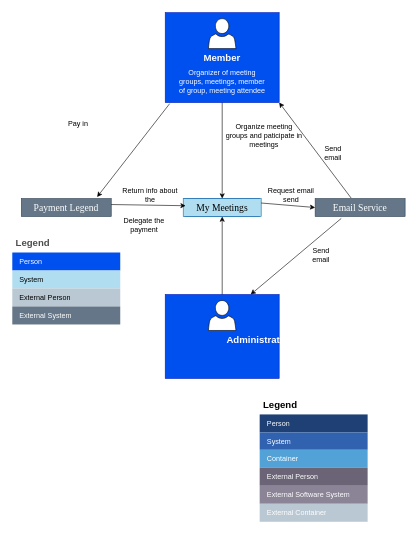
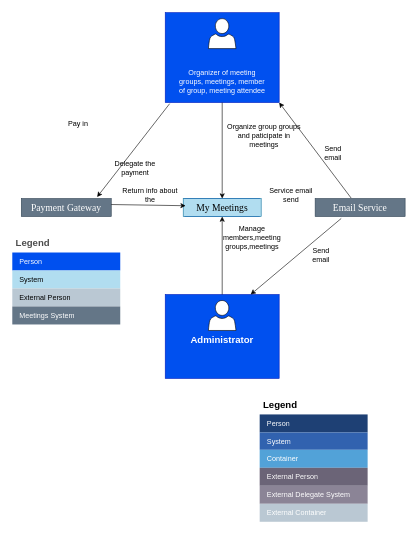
- <mxCell id="4" value="Member" style="text;html=1;align=center;verticalAlign=middle;whiteSpace=wrap;rounded=0;fontColor=light-dark(#ffffff, #ededed);fontSize=16;fontFamily=Helvetica;fontStyle=1" vertex="1" parent="1"><mxGeometry x="340" y="80" width="60" height="30" as="geometry" /></mxCell>
- <mxCell id="28" value="Organize meeting groups and paticipate in meetings" style="text;html=1;align=center;verticalAlign=middle;whiteSpace=wrap;rounded=0;" vertex="1" parent="1"><mxGeometry x="375" y="210" width="130" height="30" as="geometry" /></mxCell>
+ <mxCell id="28" value="Organize group groups and paticipate in meetings" style="text;html=1;align=center;verticalAlign=middle;whiteSpace=wrap;rounded=0;" vertex="1" parent="1"><mxGeometry x="375" y="210" width="130" height="30" as="geometry" /></mxCell>
- <mxCell id="27" value="Request email send" style="text;html=1;align=center;verticalAlign=middle;whiteSpace=wrap;rounded=0;" vertex="1" parent="1"><mxGeometry x="445" y="310" width="80" height="30" as="geometry" /></mxCell>
+ <mxCell id="27" value="Service email send" style="text;html=1;align=center;verticalAlign=middle;whiteSpace=wrap;rounded=0;" vertex="1" parent="1"><mxGeometry x="445" y="310" width="80" height="30" as="geometry" /></mxCell>
- <mxCell id="17" value="" style="endArrow=classic;html=1;rounded=0;exitX=1;exitY=0.25;exitDx=0;exitDy=0;entryX=0;entryY=0.5;entryDx=0;entryDy=0;" edge="1" parent="1" source="10" target="14"><mxGeometry width="50" height="50" relative="1" as="geometry"><mxPoint x="415" y="300" as="sourcePoint" /><mxPoint x="535" y="300" as="targetPoint" /></mxGeometry></mxCell>
- <mxCell id="12" value="Payment Legend" style="text;html=1;align=center;verticalAlign=middle;whiteSpace=wrap;rounded=0;fontColor=light-dark(#ffffff, #ededed);fontSize=16;fontFamily=Verdana;" vertex="1" parent="1"><mxGeometry x="35" y="330" width="150" height="30" as="geometry" /></mxCell>
+ <mxCell id="12" value="Payment Gateway" style="text;html=1;align=center;verticalAlign=middle;whiteSpace=wrap;rounded=0;fontColor=light-dark(#ffffff, #ededed);fontSize=16;fontFamily=Verdana;" vertex="1" parent="1"><mxGeometry x="35" y="330" width="150" height="30" as="geometry" /></mxCell>
- <mxCell id="24" value="Delegate the payment" style="text;html=1;align=center;verticalAlign=middle;whiteSpace=wrap;rounded=0;" vertex="1" parent="1"><mxGeometry x="185" y="360" width="110" height="30" as="geometry" /></mxCell>
+ <mxCell id="24" value="Delegate the payment" style="text;html=1;align=center;verticalAlign=middle;whiteSpace=wrap;rounded=0;" vertex="1" parent="1"><mxGeometry x="170" y="265" width="110" height="30" as="geometry" /></mxCell>
+ <mxCell id="29" value="Manage members,meeting groups,meetings" style="text;html=1;align=center;verticalAlign=middle;whiteSpace=wrap;rounded=0;" vertex="1" parent="1"><mxGeometry x="355" y="380" width="130" height="30" as="geometry" /></mxCell>
- <mxCell id="38" value="External System" style="shape=partialRectangle;html=1;whiteSpace=wrap;connectable=0;strokeColor=#314354;overflow=hidden;fillColor=#647687;top=0;left=0;bottom=0;right=0;pointerEvents=1;fontSize=12;align=left;spacingLeft=10;spacingRight=4;fontColor=#ffffff;" vertex="1" parent="37"><mxGeometry width="180" height="30" as="geometry"><mxRectangle width="180" height="30" as="alternateBounds" /></mxGeometry></mxCell>
+ <mxCell id="38" value="Meetings System" style="shape=partialRectangle;html=1;whiteSpace=wrap;connectable=0;strokeColor=#314354;overflow=hidden;fillColor=#647687;top=0;left=0;bottom=0;right=0;pointerEvents=1;fontSize=12;align=left;spacingLeft=10;spacingRight=4;fontColor=#ffffff;" vertex="1" parent="37"><mxGeometry width="180" height="30" as="geometry"><mxRectangle width="180" height="30" as="alternateBounds" /></mxGeometry></mxCell>
- <mxCell id="8" value="Administrator" style="text;html=1;align=center;verticalAlign=middle;whiteSpace=wrap;rounded=0;fontColor=light-dark(#ffffff, #ededed);fontSize=16;fontFamily=Helvetica;fontStyle=1" vertex="1" parent="1"><mxGeometry x="400" y="550" width="60" height="30" as="geometry" /></mxCell>
+ <mxCell id="8" value="Administrator" style="text;html=1;align=center;verticalAlign=middle;whiteSpace=wrap;rounded=0;fontColor=light-dark(#ffffff, #ededed);fontSize=16;fontFamily=Helvetica;fontStyle=1" vertex="1" parent="1"><mxGeometry x="340" y="550" width="60" height="30" as="geometry" /></mxCell>
- <mxCell id="49" value="External Software System" style="shape=partialRectangle;html=1;whiteSpace=wrap;connectable=0;strokeColor=inherit;overflow=hidden;fillColor=#8b8496;top=0;left=0;bottom=0;right=0;pointerEvents=1;fontSize=12;align=left;fontColor=#FFFFFF;gradientColor=none;spacingLeft=10;spacingRight=4;" vertex="1" parent="48"><mxGeometry width="180" height="30" as="geometry"><mxRectangle width="180" height="30" as="alternateBounds" /></mxGeometry></mxCell>
+ <mxCell id="49" value="External Delegate System" style="shape=partialRectangle;html=1;whiteSpace=wrap;connectable=0;strokeColor=inherit;overflow=hidden;fillColor=#8b8496;top=0;left=0;bottom=0;right=0;pointerEvents=1;fontSize=12;align=left;fontColor=#FFFFFF;gradientColor=none;spacingLeft=10;spacingRight=4;" vertex="1" parent="48"><mxGeometry width="180" height="30" as="geometry"><mxRectangle width="180" height="30" as="alternateBounds" /></mxGeometry></mxCell>
